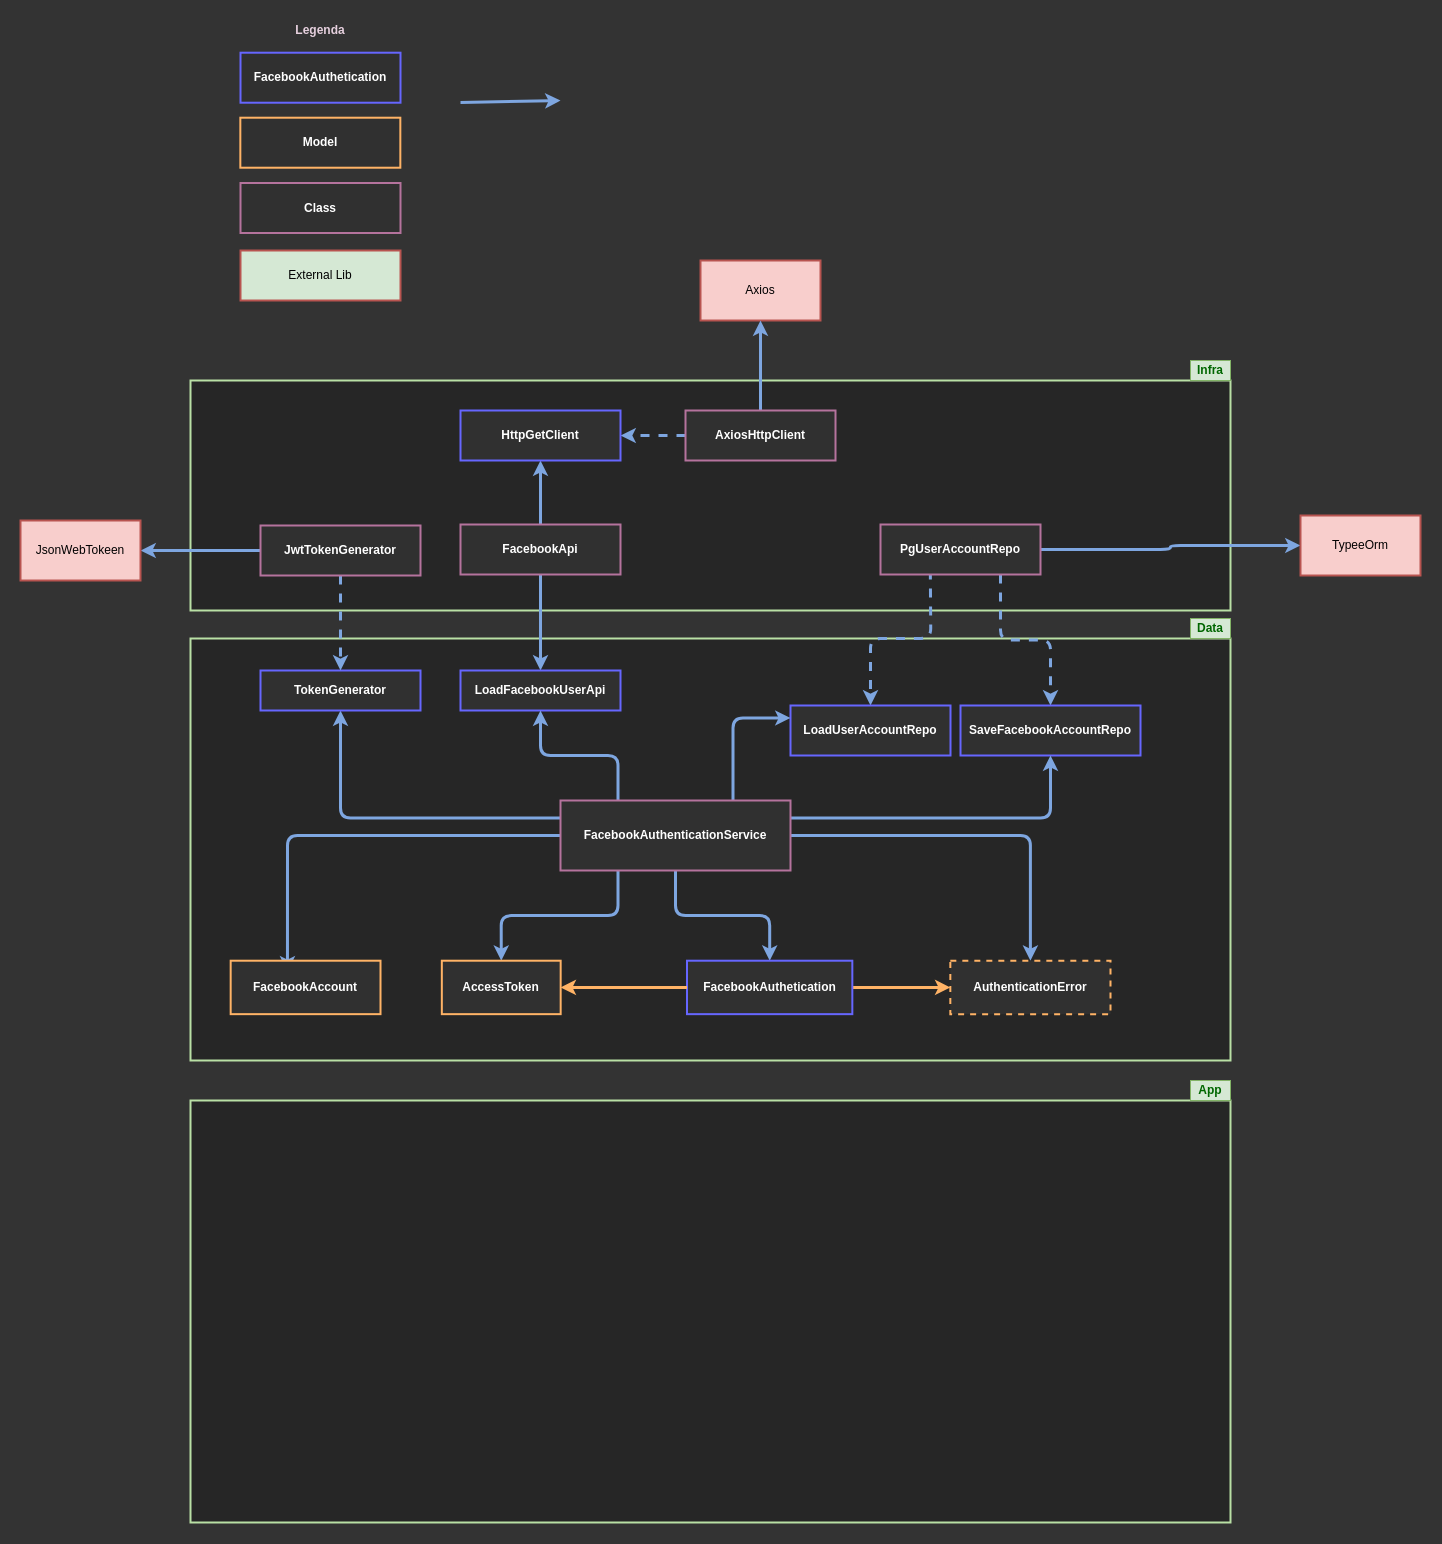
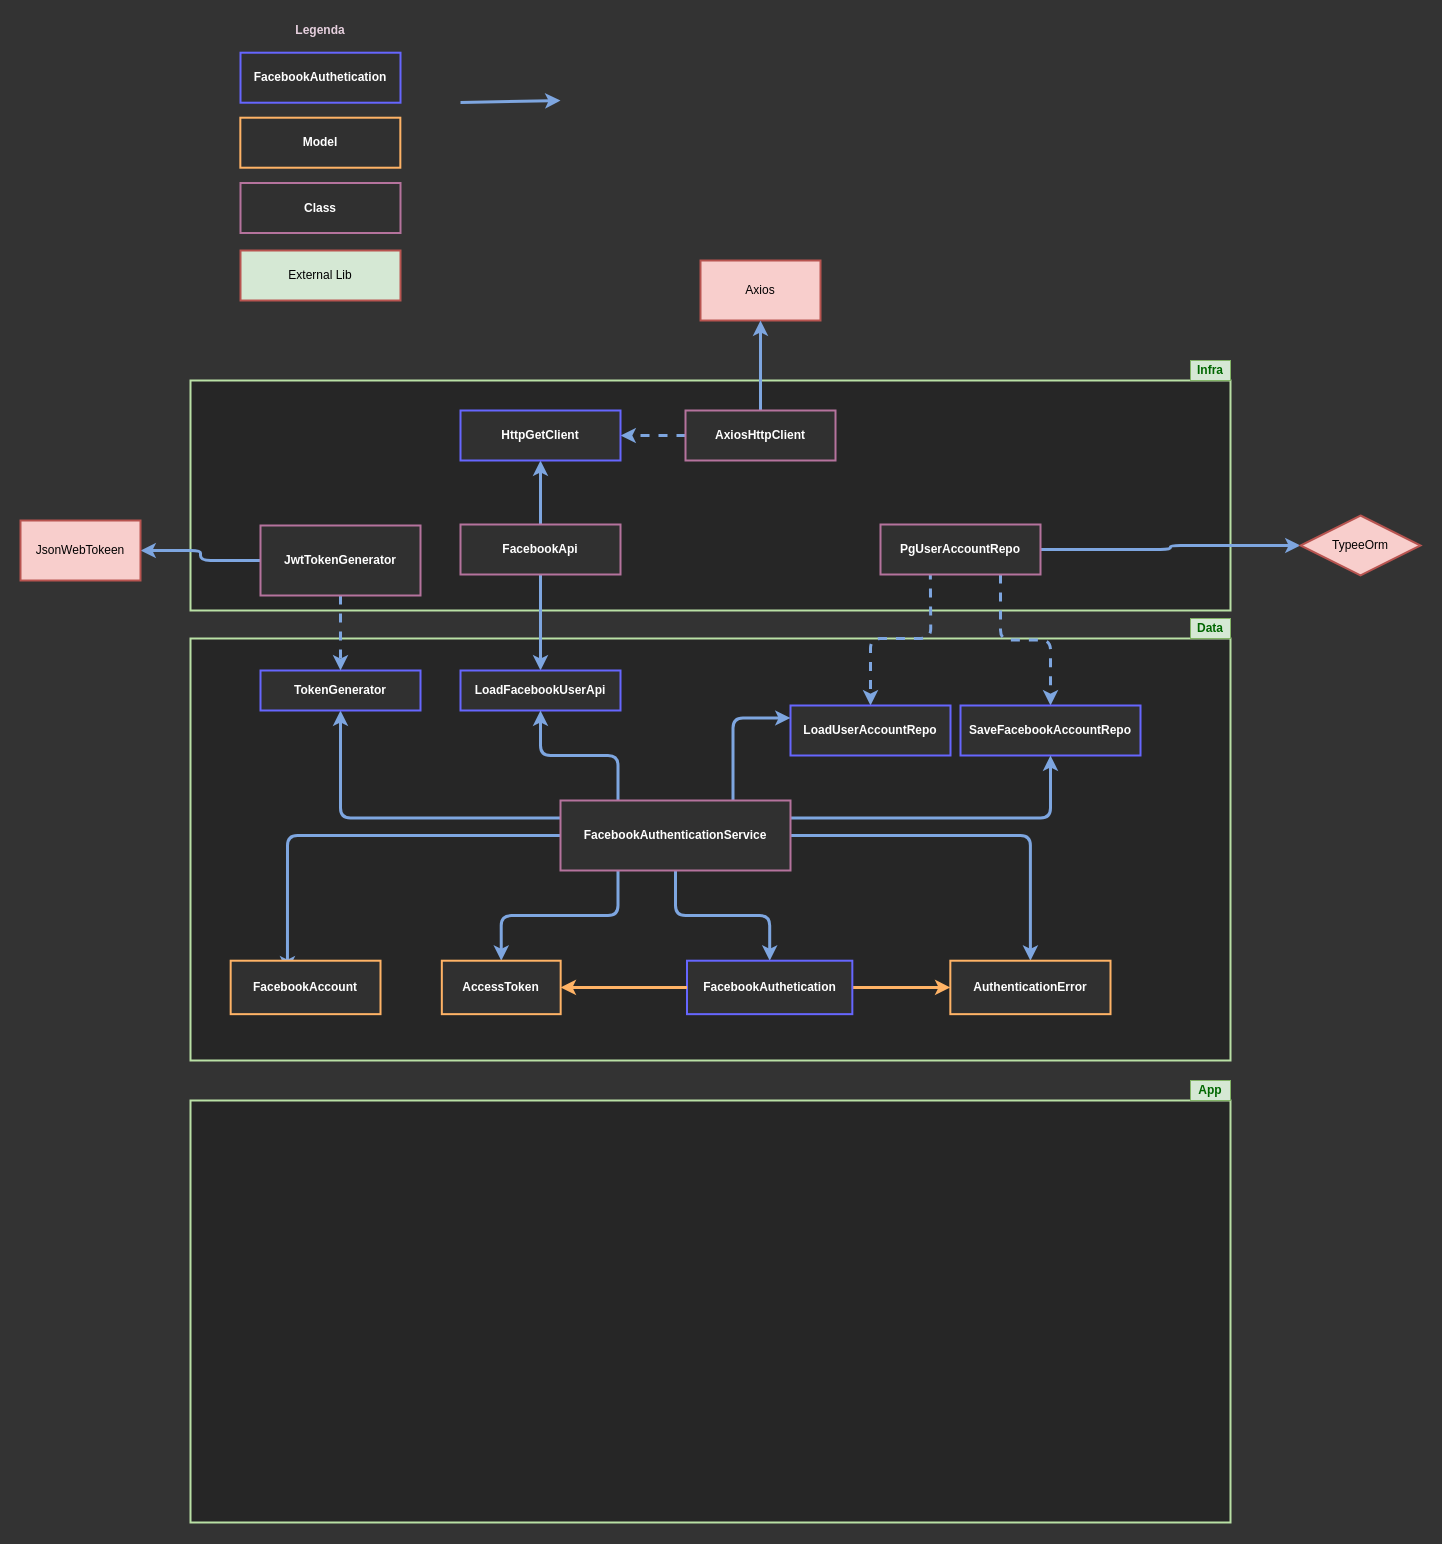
- <mxCell id="10" value="TypeeOrm" style="rounded=0;whiteSpace=wrap;html=1;shadow=0;glass=0;comic=0;strokeColor=#b85450;strokeWidth=2;fillColor=#f8cecc;" parent="1" vertex="1"><mxGeometry x="1300" y="515" width="120" height="60" as="geometry" /></mxCell>
+ <mxCell id="10" value="TypeeOrm" style="rhombus;whiteSpace=wrap;html=1;shadow=0;glass=0;comic=0;strokeColor=#b85450;strokeWidth=2;fillColor=#f8cecc;" parent="1" vertex="1"><mxGeometry x="1300" y="515" width="120" height="60" as="geometry" /></mxCell>
- <mxCell id="34" value="&lt;font color=&quot;#ffffff&quot;&gt;&lt;b&gt;JwtTokenGenerator&lt;/b&gt;&lt;/font&gt;" style="rounded=0;whiteSpace=wrap;html=1;shadow=0;glass=0;comic=0;strokeColor=#B5739D;strokeWidth=2;fillColor=#303030;" parent="1" vertex="1"><mxGeometry x="260" y="525" width="160" height="50" as="geometry" /></mxCell>
+ <mxCell id="34" value="&lt;font color=&quot;#ffffff&quot;&gt;&lt;b&gt;JwtTokenGenerator&lt;/b&gt;&lt;/font&gt;" style="rounded=0;whiteSpace=wrap;html=1;shadow=0;glass=0;comic=0;strokeColor=#B5739D;strokeWidth=2;fillColor=#303030;" parent="1" vertex="1"><mxGeometry x="260" y="525" width="160" height="70" as="geometry" /></mxCell>
- <mxCell id="42" value="&lt;b&gt;&lt;font color=&quot;#ffffff&quot;&gt;AuthenticationError&lt;/font&gt;&lt;/b&gt;" style="rounded=0;whiteSpace=wrap;html=1;shadow=0;glass=0;comic=0;strokeColor=#FFB366;strokeWidth=2;fillColor=#303030;dashed=1;" parent="1" vertex="1"><mxGeometry x="949.833" y="960.207" width="160.167" height="53.448" as="geometry" /></mxCell>
+ <mxCell id="42" value="&lt;b&gt;&lt;font color=&quot;#ffffff&quot;&gt;AuthenticationError&lt;/font&gt;&lt;/b&gt;" style="rounded=0;whiteSpace=wrap;html=1;shadow=0;glass=0;comic=0;strokeColor=#FFB366;strokeWidth=2;fillColor=#303030;" parent="1" vertex="1"><mxGeometry x="949.833" y="960.207" width="160.167" height="53.448" as="geometry" /></mxCell>
